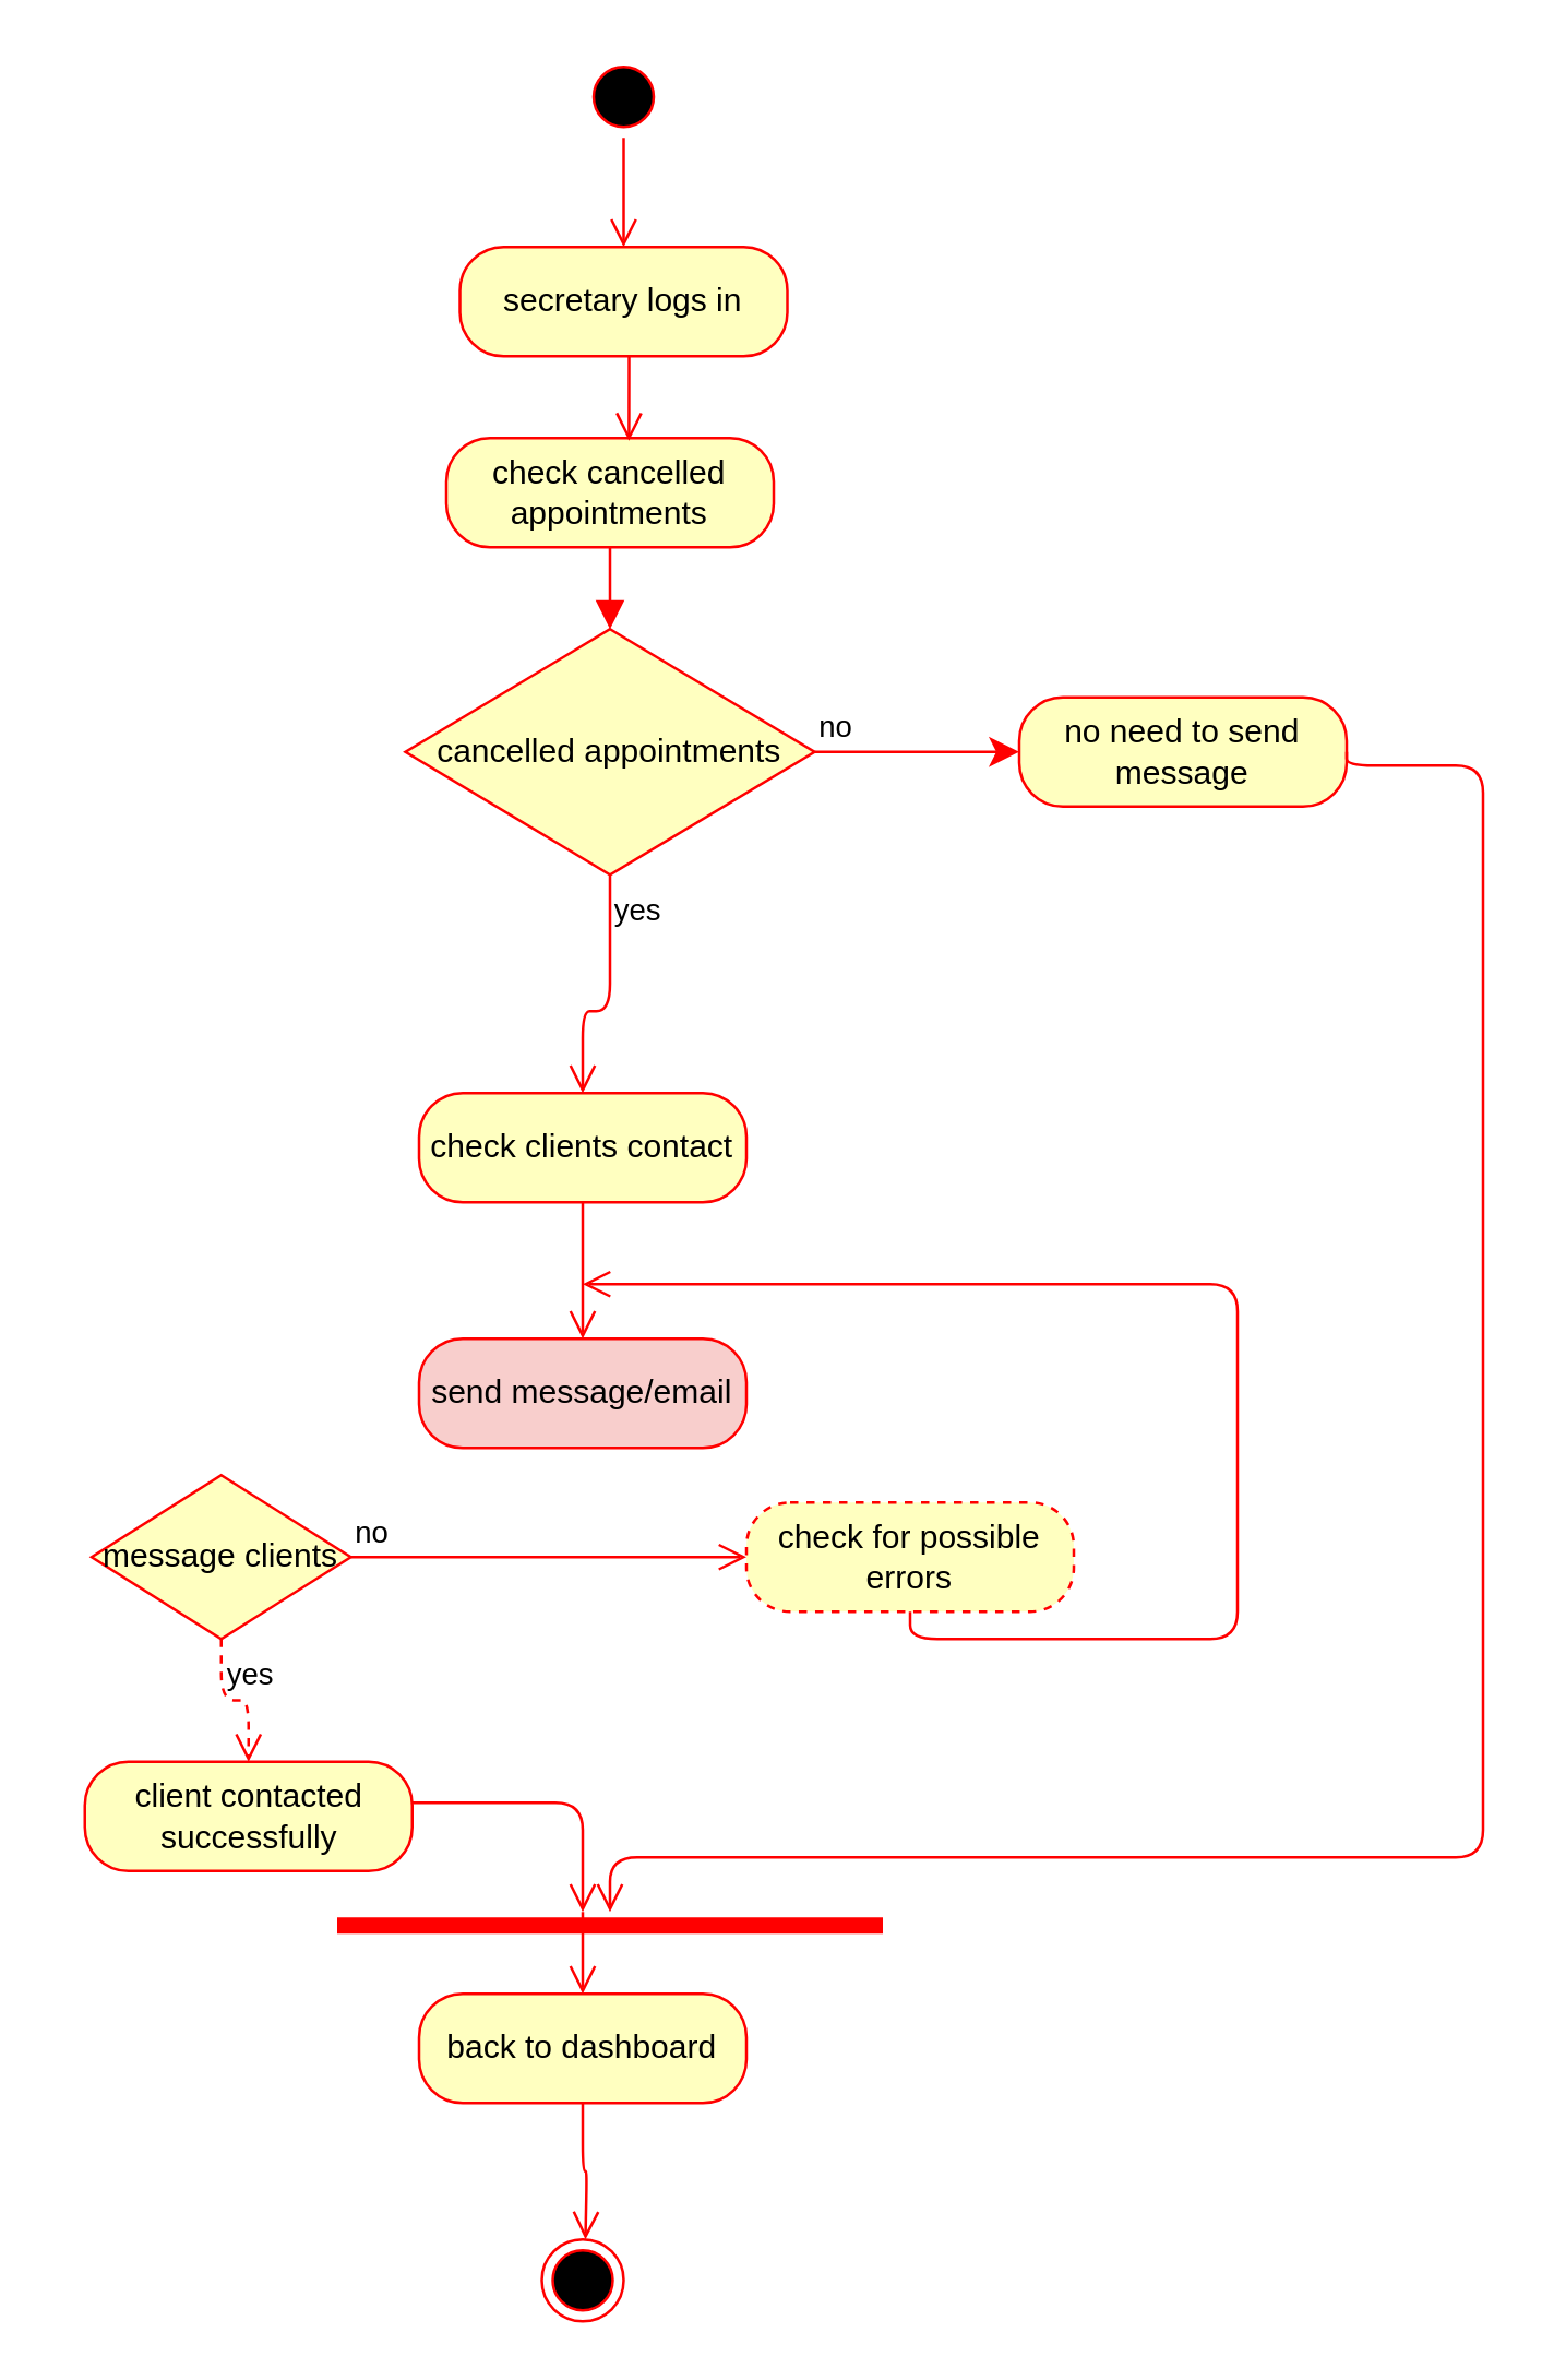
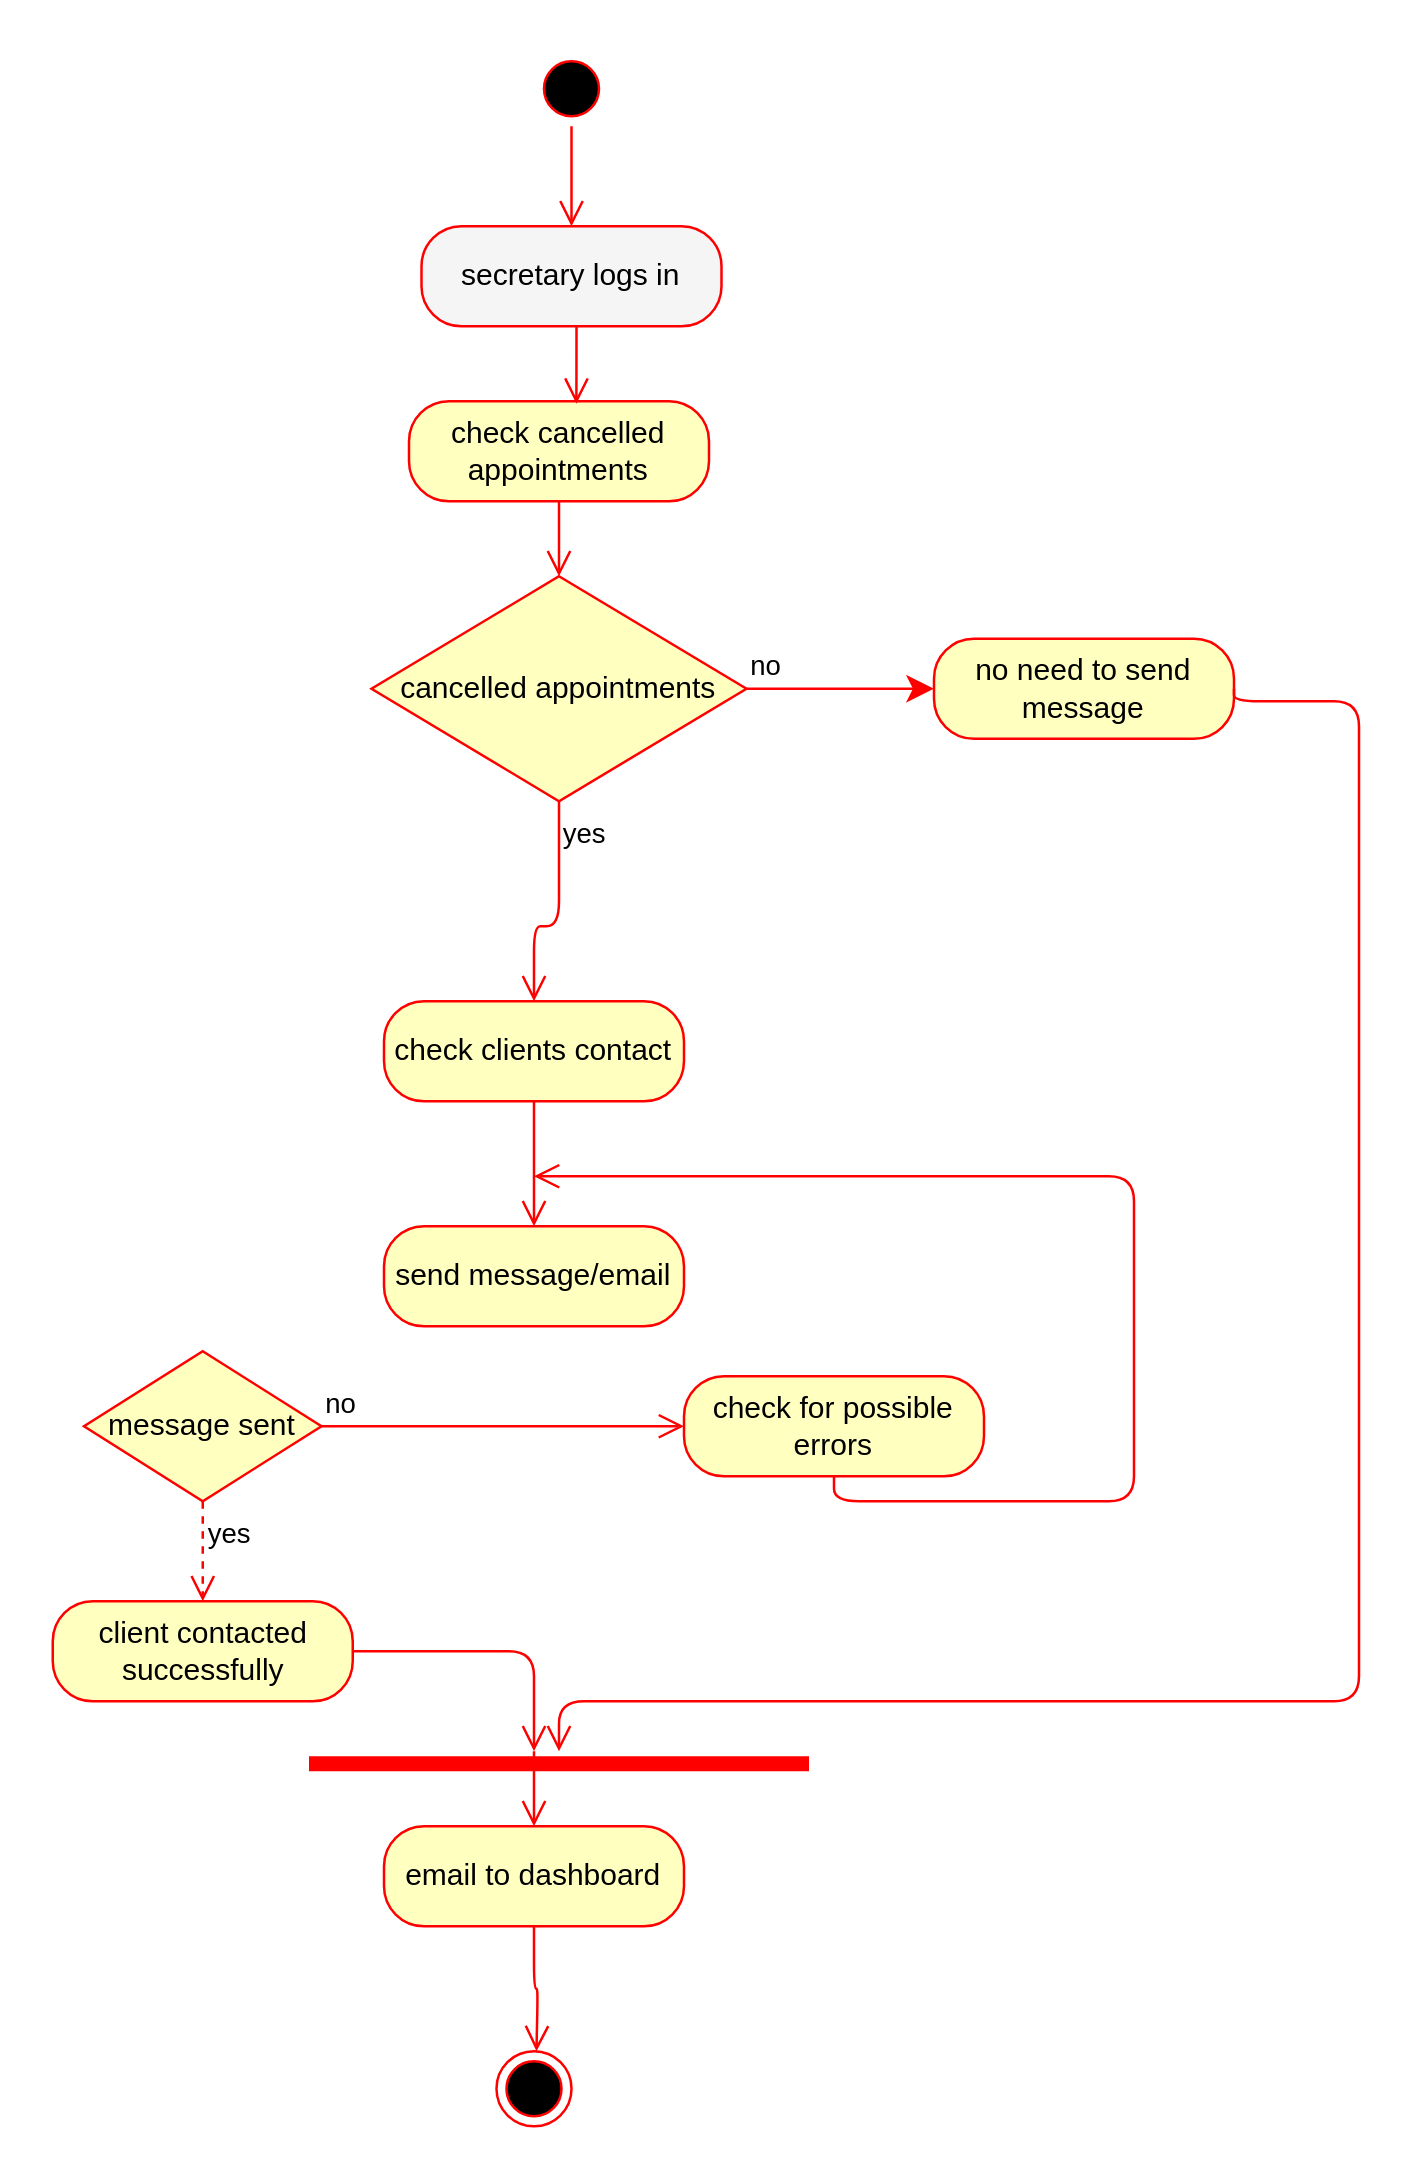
- <mxCell id="6" value="secretary logs in" style="rounded=1;whiteSpace=wrap;html=1;arcSize=40;fontColor=#000000;fillColor=#ffffc0;strokeColor=#ff0000;" parent="1" vertex="1"><mxGeometry x="168" y="90" width="120" height="40" as="geometry" /></mxCell>
+ <mxCell id="6" value="secretary logs in" style="rounded=1;whiteSpace=wrap;html=1;arcSize=40;fontColor=#000000;fillColor=#f5f5f5;strokeColor=#ff0000;" parent="1" vertex="1"><mxGeometry x="168" y="90" width="120" height="40" as="geometry" /></mxCell>
- <mxCell id="5" value="" style="edgeStyle=orthogonalEdgeStyle;html=1;verticalAlign=bottom;endArrow=block;endSize=8;strokeColor=#ff0000;entryX=0.5;entryY=0;entryDx=0;entryDy=0;" parent="1" source="4" target="8" edge="1"><mxGeometry relative="1" as="geometry"><mxPoint x="233" y="250" as="targetPoint" /><Array as="points"><mxPoint x="223" y="230" /><mxPoint x="223" y="230" /></Array></mxGeometry></mxCell>
+ <mxCell id="5" value="" style="edgeStyle=orthogonalEdgeStyle;html=1;verticalAlign=bottom;endArrow=open;endSize=8;strokeColor=#ff0000;entryX=0.5;entryY=0;entryDx=0;entryDy=0;" parent="1" source="4" target="8" edge="1"><mxGeometry relative="1" as="geometry"><mxPoint x="233" y="250" as="targetPoint" /><Array as="points"><mxPoint x="223" y="230" /><mxPoint x="223" y="230" /></Array></mxGeometry></mxCell>
- <mxCell id="13" value="send message/email" style="rounded=1;whiteSpace=wrap;html=1;arcSize=40;fontColor=#000000;fillColor=#f8cecc;strokeColor=#ff0000;" parent="1" vertex="1"><mxGeometry x="153" y="490" width="120" height="40" as="geometry" /></mxCell>
+ <mxCell id="13" value="send message/email" style="rounded=1;whiteSpace=wrap;html=1;arcSize=40;fontColor=#000000;fillColor=#ffffc0;strokeColor=#ff0000;" parent="1" vertex="1"><mxGeometry x="153" y="490" width="120" height="40" as="geometry" /></mxCell>
- <mxCell id="14" value="message clients" style="rhombus;whiteSpace=wrap;html=1;fillColor=#ffffc0;strokeColor=#ff0000;" parent="1" vertex="1"><mxGeometry x="33" y="540" width="95" height="60" as="geometry" /></mxCell>
+ <mxCell id="14" value="message sent" style="rhombus;whiteSpace=wrap;html=1;fillColor=#ffffc0;strokeColor=#ff0000;" parent="1" vertex="1"><mxGeometry x="33" y="540" width="95" height="60" as="geometry" /></mxCell>
- <mxCell id="17" value="check for possible errors" style="rounded=1;whiteSpace=wrap;html=1;arcSize=40;fontColor=#000000;fillColor=#ffffc0;strokeColor=#ff0000;dashed=1;" parent="1" vertex="1"><mxGeometry x="273" y="550" width="120" height="40" as="geometry" /></mxCell>
+ <mxCell id="17" value="check for possible errors" style="rounded=1;whiteSpace=wrap;html=1;arcSize=40;fontColor=#000000;fillColor=#ffffc0;strokeColor=#ff0000;" parent="1" vertex="1"><mxGeometry x="273" y="550" width="120" height="40" as="geometry" /></mxCell>
- <mxCell id="20" value="client contacted successfully" style="rounded=1;whiteSpace=wrap;html=1;arcSize=40;fontColor=#000000;fillColor=#ffffc0;strokeColor=#ff0000;" parent="1" vertex="1"><mxGeometry x="30.5" y="645" width="120" height="40" as="geometry" /></mxCell>
+ <mxCell id="20" value="client contacted successfully" style="rounded=1;whiteSpace=wrap;html=1;arcSize=40;fontColor=#000000;fillColor=#ffffc0;strokeColor=#ff0000;" parent="1" vertex="1"><mxGeometry x="20.5" y="640" width="120" height="40" as="geometry" /></mxCell>
- <mxCell id="24" value="back to dashboard" style="rounded=1;whiteSpace=wrap;html=1;arcSize=40;fontColor=#000000;fillColor=#ffffc0;strokeColor=#ff0000;" parent="1" vertex="1"><mxGeometry x="153" y="730" width="120" height="40" as="geometry" /></mxCell>
+ <mxCell id="24" value="email to dashboard" style="rounded=1;whiteSpace=wrap;html=1;arcSize=40;fontColor=#000000;fillColor=#ffffc0;strokeColor=#ff0000;" parent="1" vertex="1"><mxGeometry x="153" y="730" width="120" height="40" as="geometry" /></mxCell>
